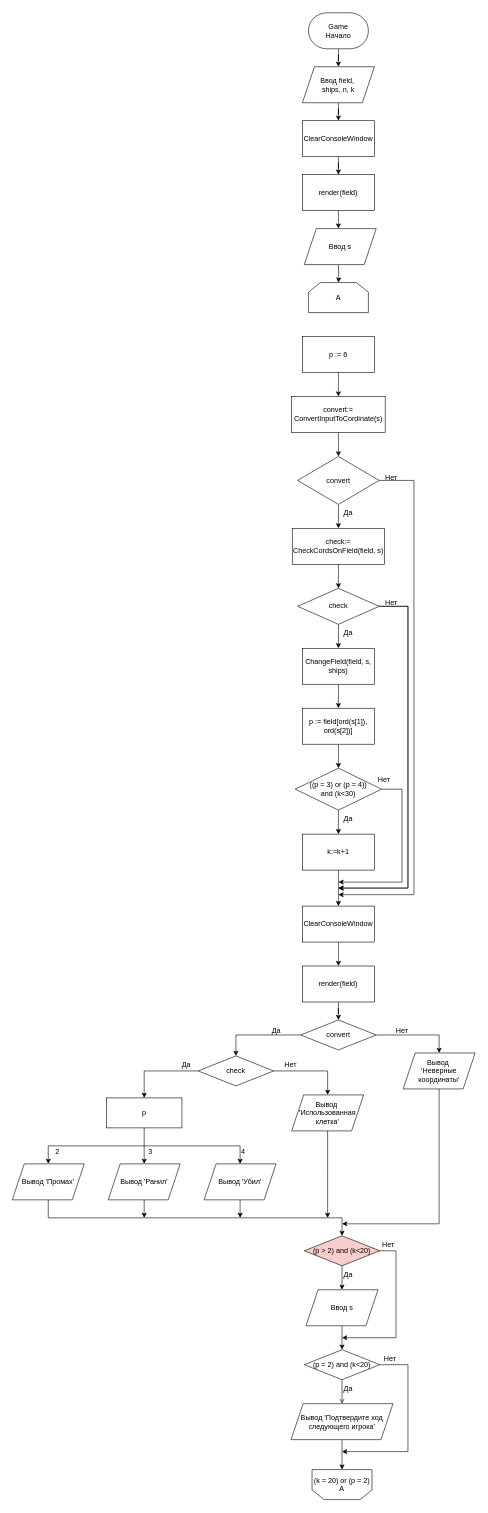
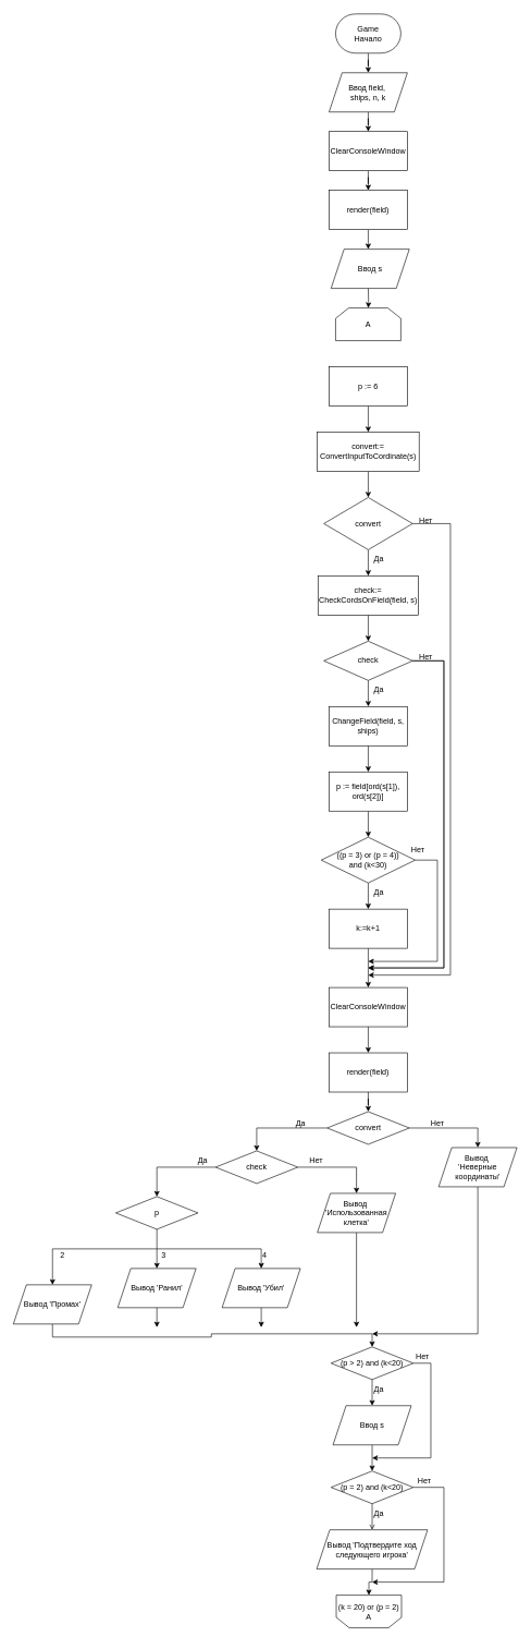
- <mxCell id="52" value="p" style="whiteSpace=wrap;html=1;strokeWidth=1;rounded=0;" vertex="1" parent="1"><mxGeometry x="177" y="1830" width="126" height="50" as="geometry" /></mxCell>
+ <mxCell id="52" value="p" style="rhombus;whiteSpace=wrap;html=1;strokeWidth=1;" vertex="1" parent="1"><mxGeometry x="177" y="1830" width="126" height="50" as="geometry" /></mxCell>
- <mxCell id="54" value="Вывод 'Промах'" style="shape=parallelogram;perimeter=parallelogramPerimeter;whiteSpace=wrap;html=1;fixedSize=1;strokeWidth=1;" vertex="1" parent="1"><mxGeometry x="20" y="1940" width="120" height="60" as="geometry" /></mxCell>
+ <mxCell id="54" value="Вывод 'Промах'" style="shape=parallelogram;perimeter=parallelogramPerimeter;whiteSpace=wrap;html=1;fixedSize=1;strokeWidth=1;" vertex="1" parent="1"><mxGeometry x="20" y="1965" width="120" height="60" as="geometry" /></mxCell>
- <mxCell id="76" value="(p &gt; 2) and (k&lt;20)" style="rhombus;whiteSpace=wrap;html=1;strokeWidth=1;fillColor=#f8cecc;" vertex="1" parent="1"><mxGeometry x="507" y="2060" width="126" height="50" as="geometry" /></mxCell>
+ <mxCell id="76" value="(p &gt; 2) and (k&lt;20)" style="rhombus;whiteSpace=wrap;html=1;strokeWidth=1;" vertex="1" parent="1"><mxGeometry x="507" y="2060" width="126" height="50" as="geometry" /></mxCell>
- <mxCell id="87" value="(k = 20) or (p = 2)&lt;br&gt;A" style="shape=loopLimit;whiteSpace=wrap;html=1;strokeWidth=1;flipV=1;" vertex="1" parent="1"><mxGeometry x="520" y="2450" width="100" height="50" as="geometry" /></mxCell>
+ <mxCell id="87" value="(k = 20) or (p = 2)&lt;br&gt;A" style="shape=loopLimit;whiteSpace=wrap;html=1;strokeWidth=1;flipV=1;" vertex="1" parent="1"><mxGeometry x="515" y="2440" width="100" height="50" as="geometry" /></mxCell>
